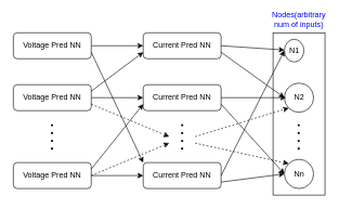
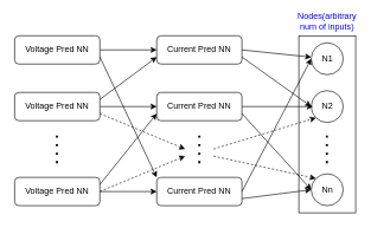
- <mxCell id="19" value="N1" style="ellipse;whiteSpace=wrap;html=1;aspect=fixed;" vertex="1" parent="1"><mxGeometry x="437.5" y="60" width="30" height="35" as="geometry" /></mxCell>
+ <mxCell id="19" value="N1" style="ellipse;whiteSpace=wrap;html=1;aspect=fixed;" vertex="1" parent="1"><mxGeometry x="437.5" y="60" width="45" height="45" as="geometry" /></mxCell>
